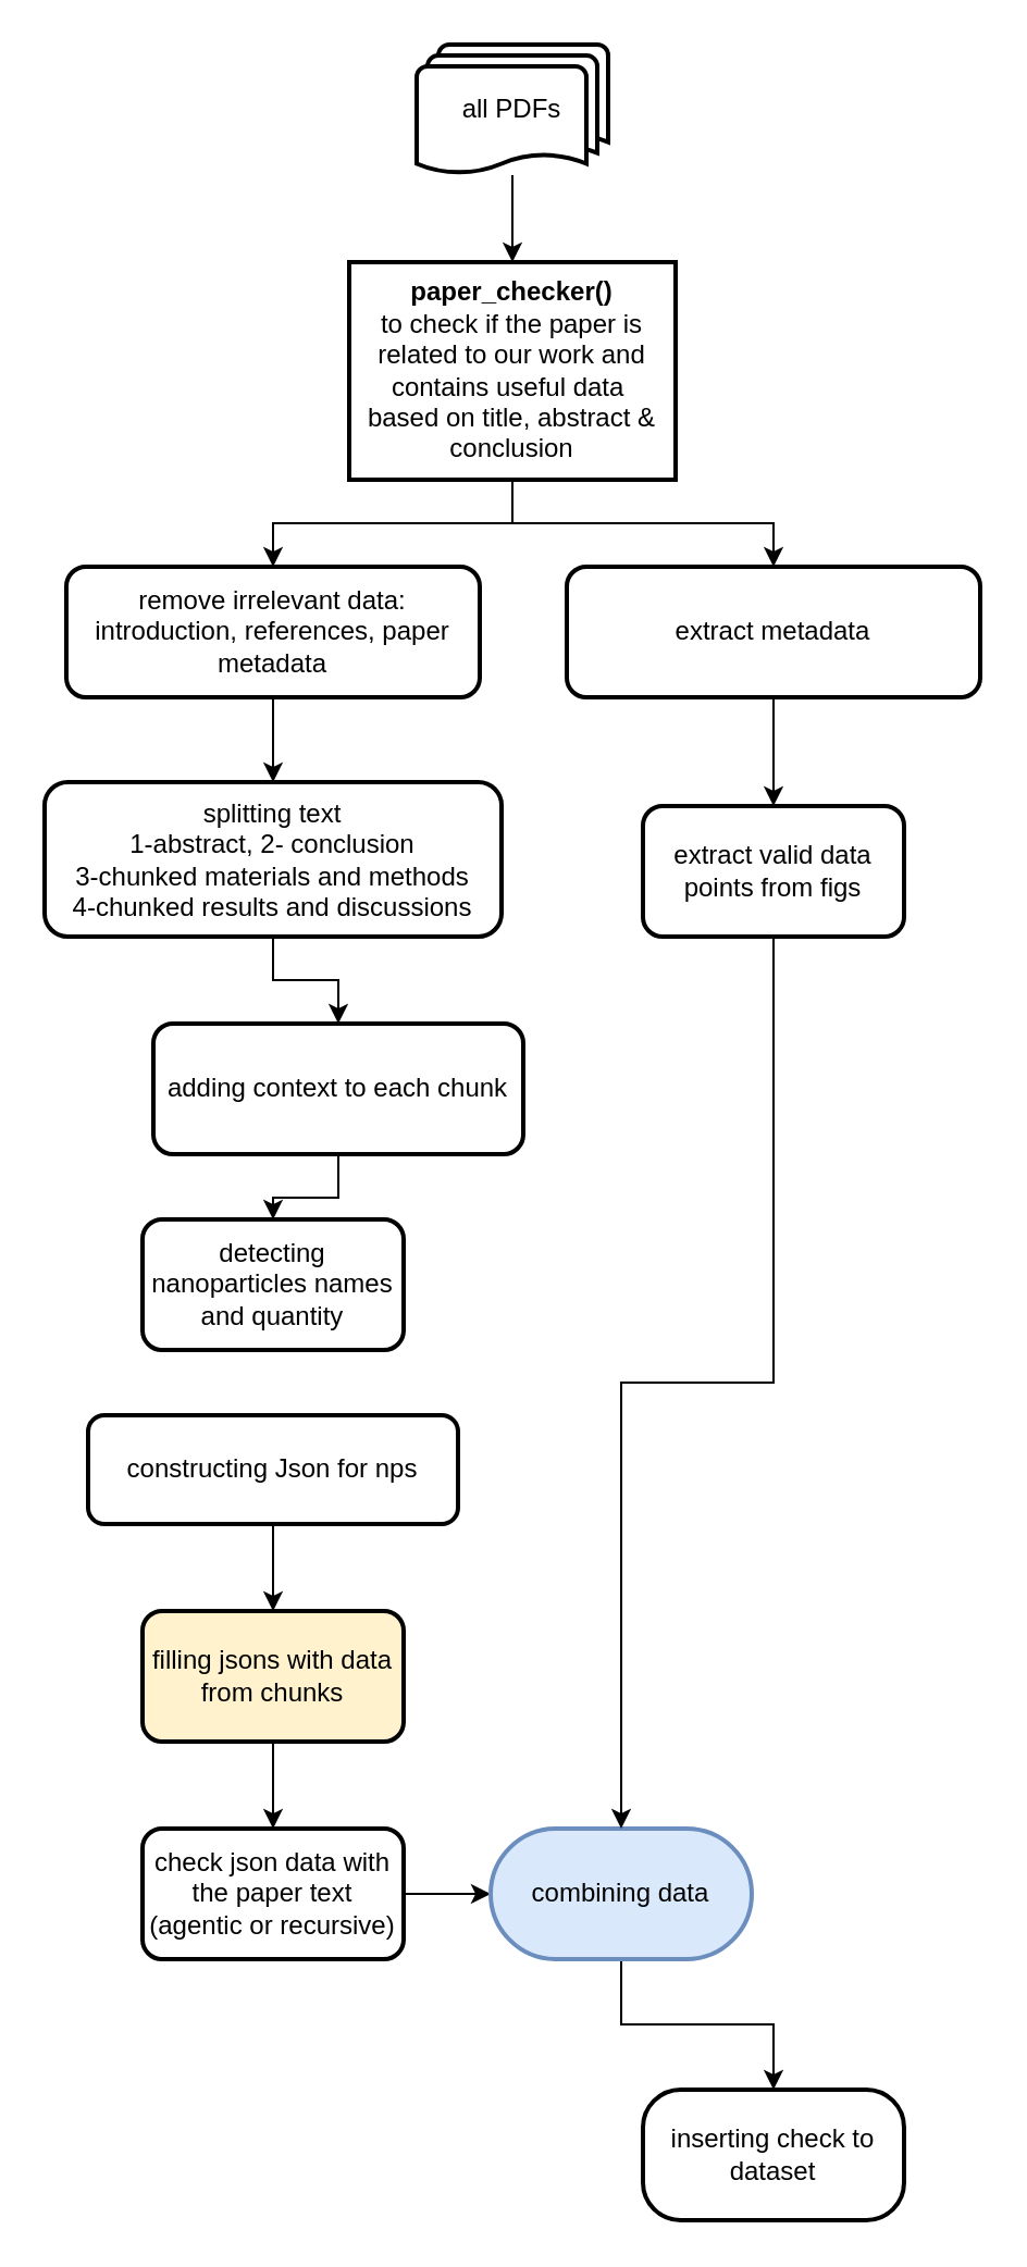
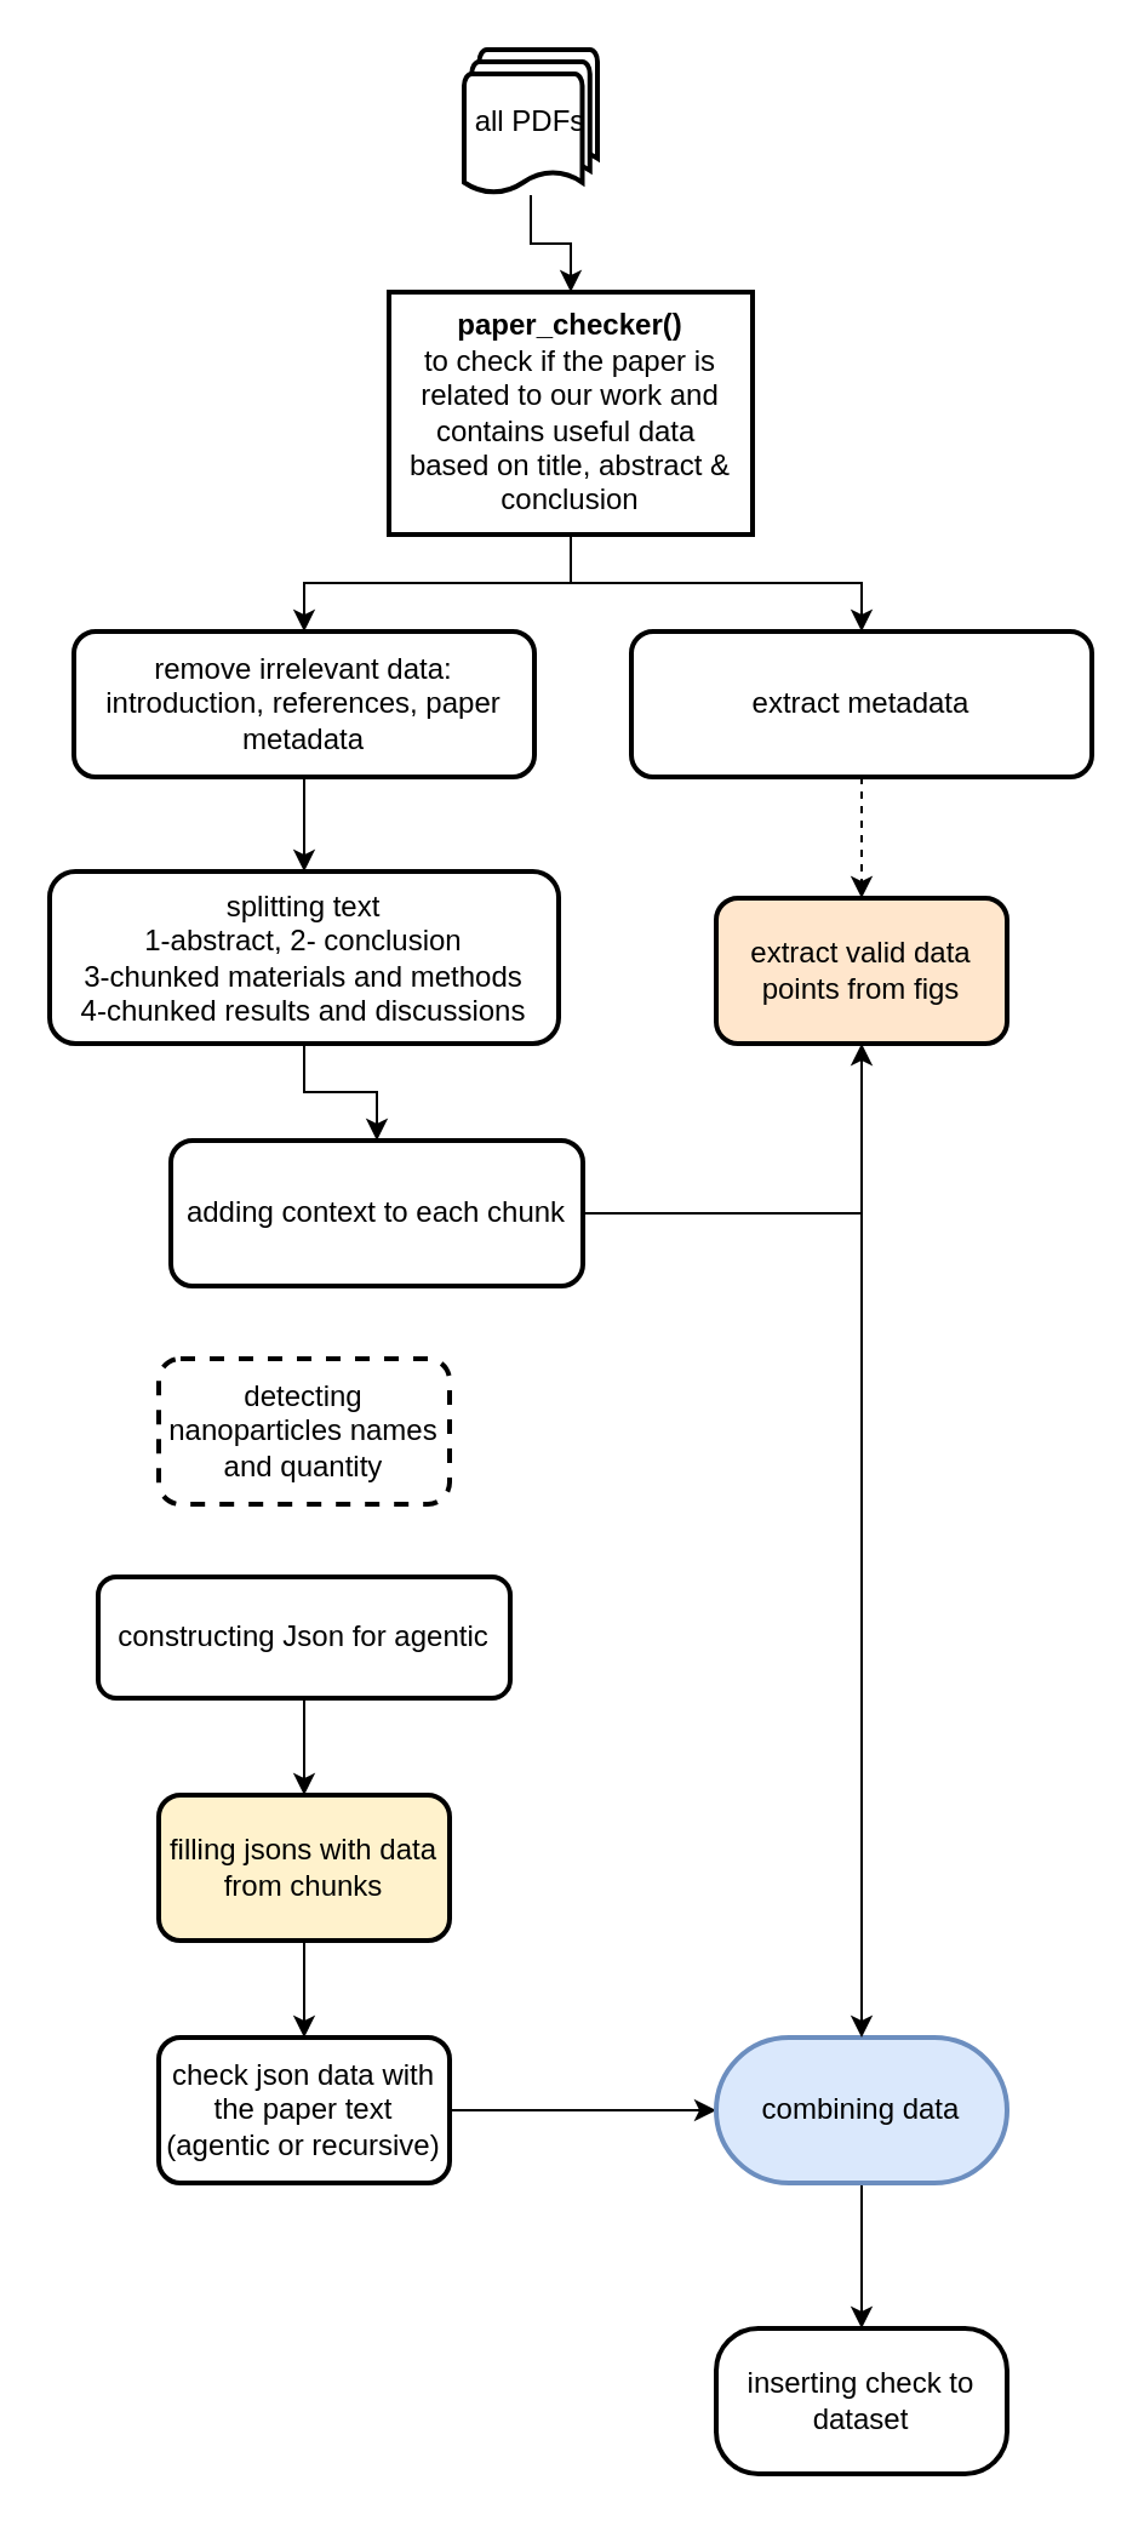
- <mxCell id="3" value="all PDFs" style="strokeWidth=2;html=1;shape=mxgraph.flowchart.multi-document;whiteSpace=wrap;" vertex="1" parent="1"><mxGeometry x="191" y="20" width="88" height="60" as="geometry" /></mxCell>
+ <mxCell id="3" value="all PDFs" style="strokeWidth=2;html=1;shape=mxgraph.flowchart.multi-document;whiteSpace=wrap;" vertex="1" parent="1"><mxGeometry x="191" y="20" width="55" height="60" as="geometry" /></mxCell>
- <mxCell id="11" value="" style="edgeStyle=orthogonalEdgeStyle;rounded=0;orthogonalLoop=1;jettySize=auto;html=1;" edge="1" parent="1" source="12" target="25"><mxGeometry relative="1" as="geometry" /></mxCell>
+ <mxCell id="11" value="" style="edgeStyle=orthogonalEdgeStyle;rounded=0;orthogonalLoop=1;jettySize=auto;html=1;dashed=1;" edge="1" parent="1" source="12" target="25"><mxGeometry relative="1" as="geometry" /></mxCell>
- <mxCell id="25" value="extract valid data points from figs" style="whiteSpace=wrap;html=1;rounded=1;strokeWidth=2;" vertex="1" parent="1"><mxGeometry x="295" y="370" width="120" height="60" as="geometry" /></mxCell>
+ <mxCell id="25" value="extract valid data points from figs" style="whiteSpace=wrap;html=1;rounded=1;strokeWidth=2;fillColor=#ffe6cc;" vertex="1" parent="1"><mxGeometry x="295" y="370" width="120" height="60" as="geometry" /></mxCell>
- <mxCell id="13" value="" style="edgeStyle=orthogonalEdgeStyle;rounded=0;orthogonalLoop=1;jettySize=auto;html=1;" edge="1" parent="1" source="14" target="15"><mxGeometry relative="1" as="geometry" /></mxCell>
+ <mxCell id="13" value="" style="edgeStyle=orthogonalEdgeStyle;rounded=0;orthogonalLoop=1;jettySize=auto;html=1;" edge="1" parent="1" source="14" target="25"><mxGeometry relative="1" as="geometry" /></mxCell>
- <mxCell id="15" value="detecting nanoparticles names and quantity" style="whiteSpace=wrap;html=1;rounded=1;strokeWidth=2;" vertex="1" parent="1"><mxGeometry x="65" y="560" width="120" height="60" as="geometry" /></mxCell>
+ <mxCell id="15" value="detecting nanoparticles names and quantity" style="whiteSpace=wrap;html=1;rounded=1;strokeWidth=2;dashed=1;" vertex="1" parent="1"><mxGeometry x="65" y="560" width="120" height="60" as="geometry" /></mxCell>
- <mxCell id="17" value="constructing Json for nps" style="whiteSpace=wrap;html=1;rounded=1;strokeWidth=2;" vertex="1" parent="1"><mxGeometry x="40" y="650" width="170" height="50" as="geometry" /></mxCell>
+ <mxCell id="17" value="constructing Json for agentic" style="whiteSpace=wrap;html=1;rounded=1;strokeWidth=2;" vertex="1" parent="1"><mxGeometry x="40" y="650" width="170" height="50" as="geometry" /></mxCell>
- <mxCell id="23" value="combining data" style="whiteSpace=wrap;html=1;rounded=1;strokeWidth=2;arcSize=50;fillColor=#dae8fc;strokeColor=#6c8ebf;" vertex="1" parent="1"><mxGeometry x="225" y="840" width="120" height="60" as="geometry" /></mxCell>
+ <mxCell id="23" value="combining data" style="whiteSpace=wrap;html=1;rounded=1;strokeWidth=2;arcSize=50;fillColor=#dae8fc;strokeColor=#6c8ebf;" vertex="1" parent="1"><mxGeometry x="295" y="840" width="120" height="60" as="geometry" /></mxCell>
